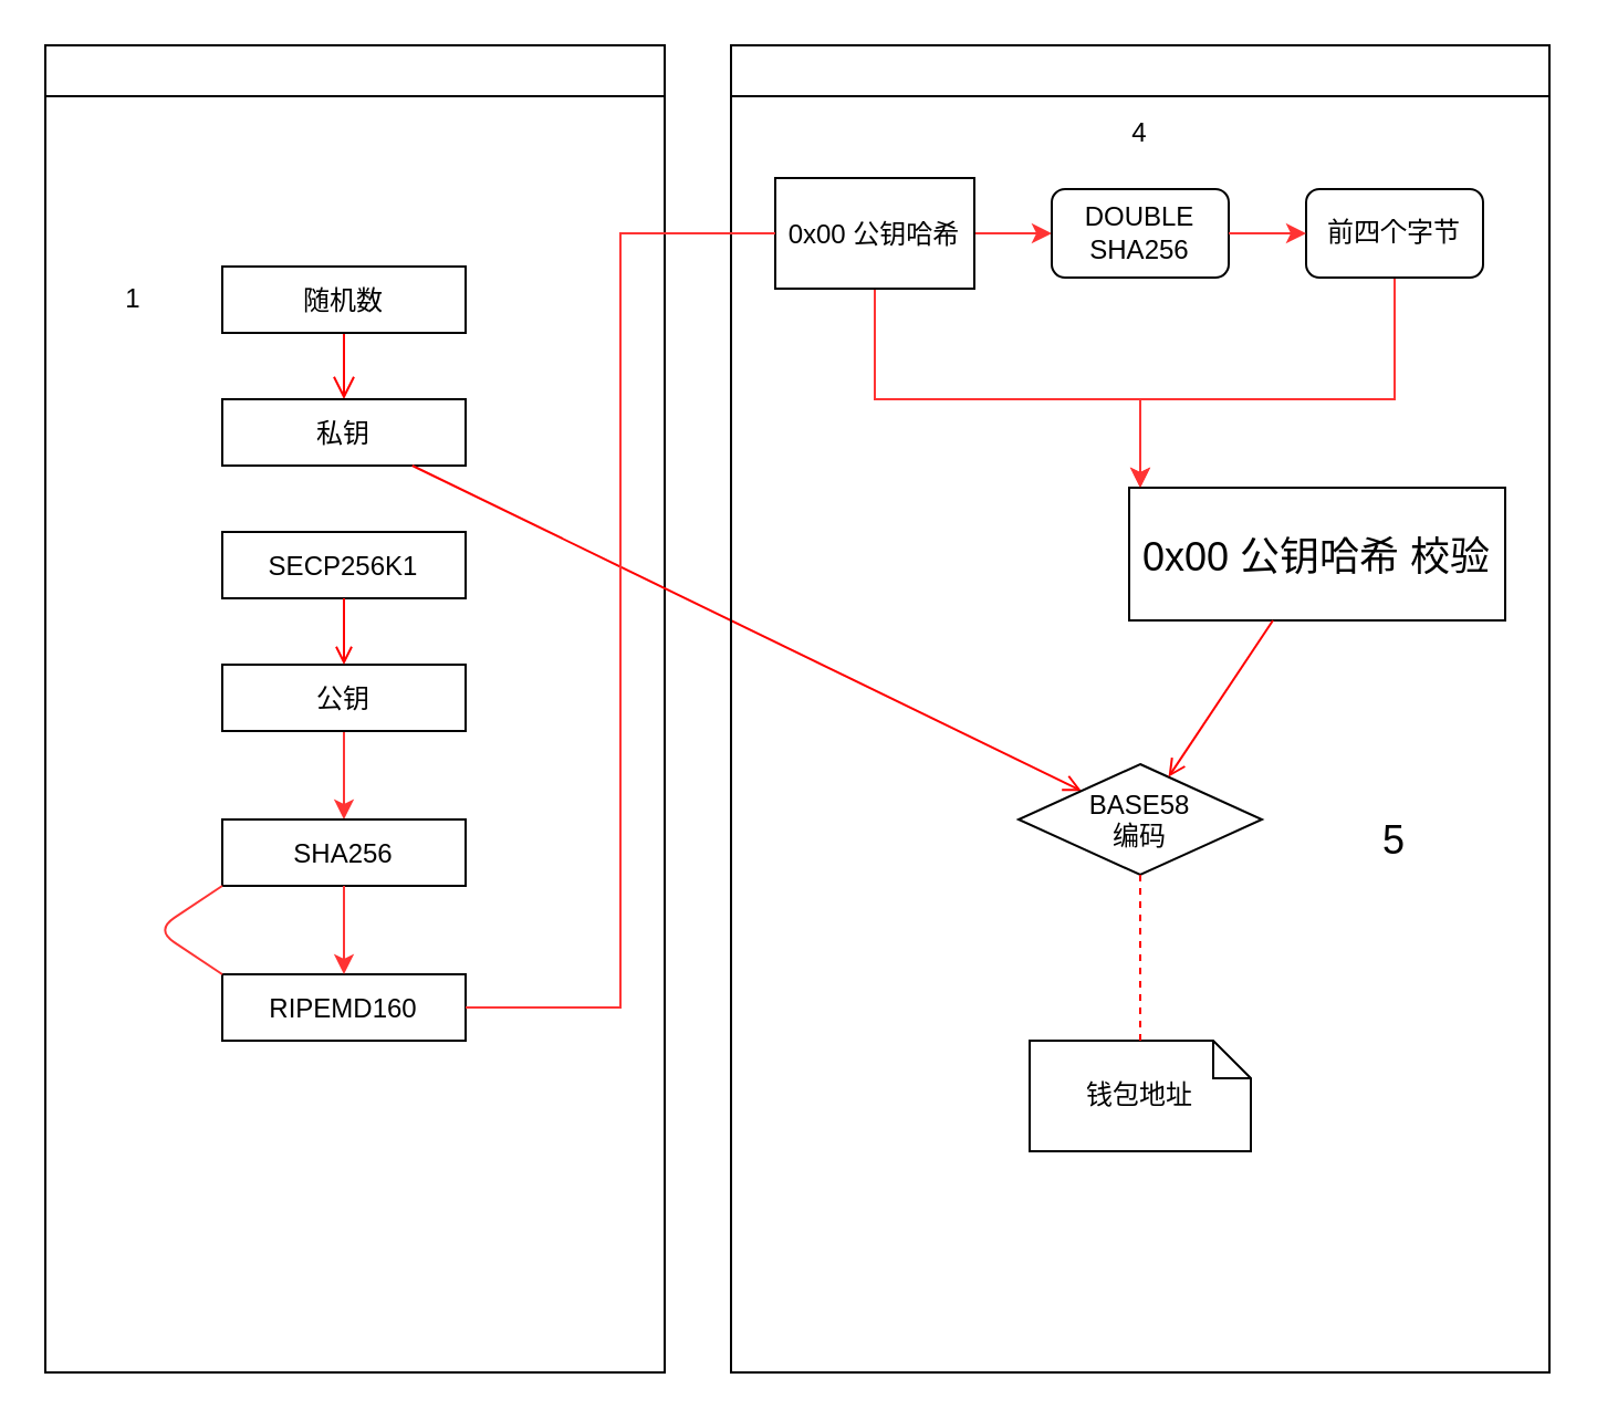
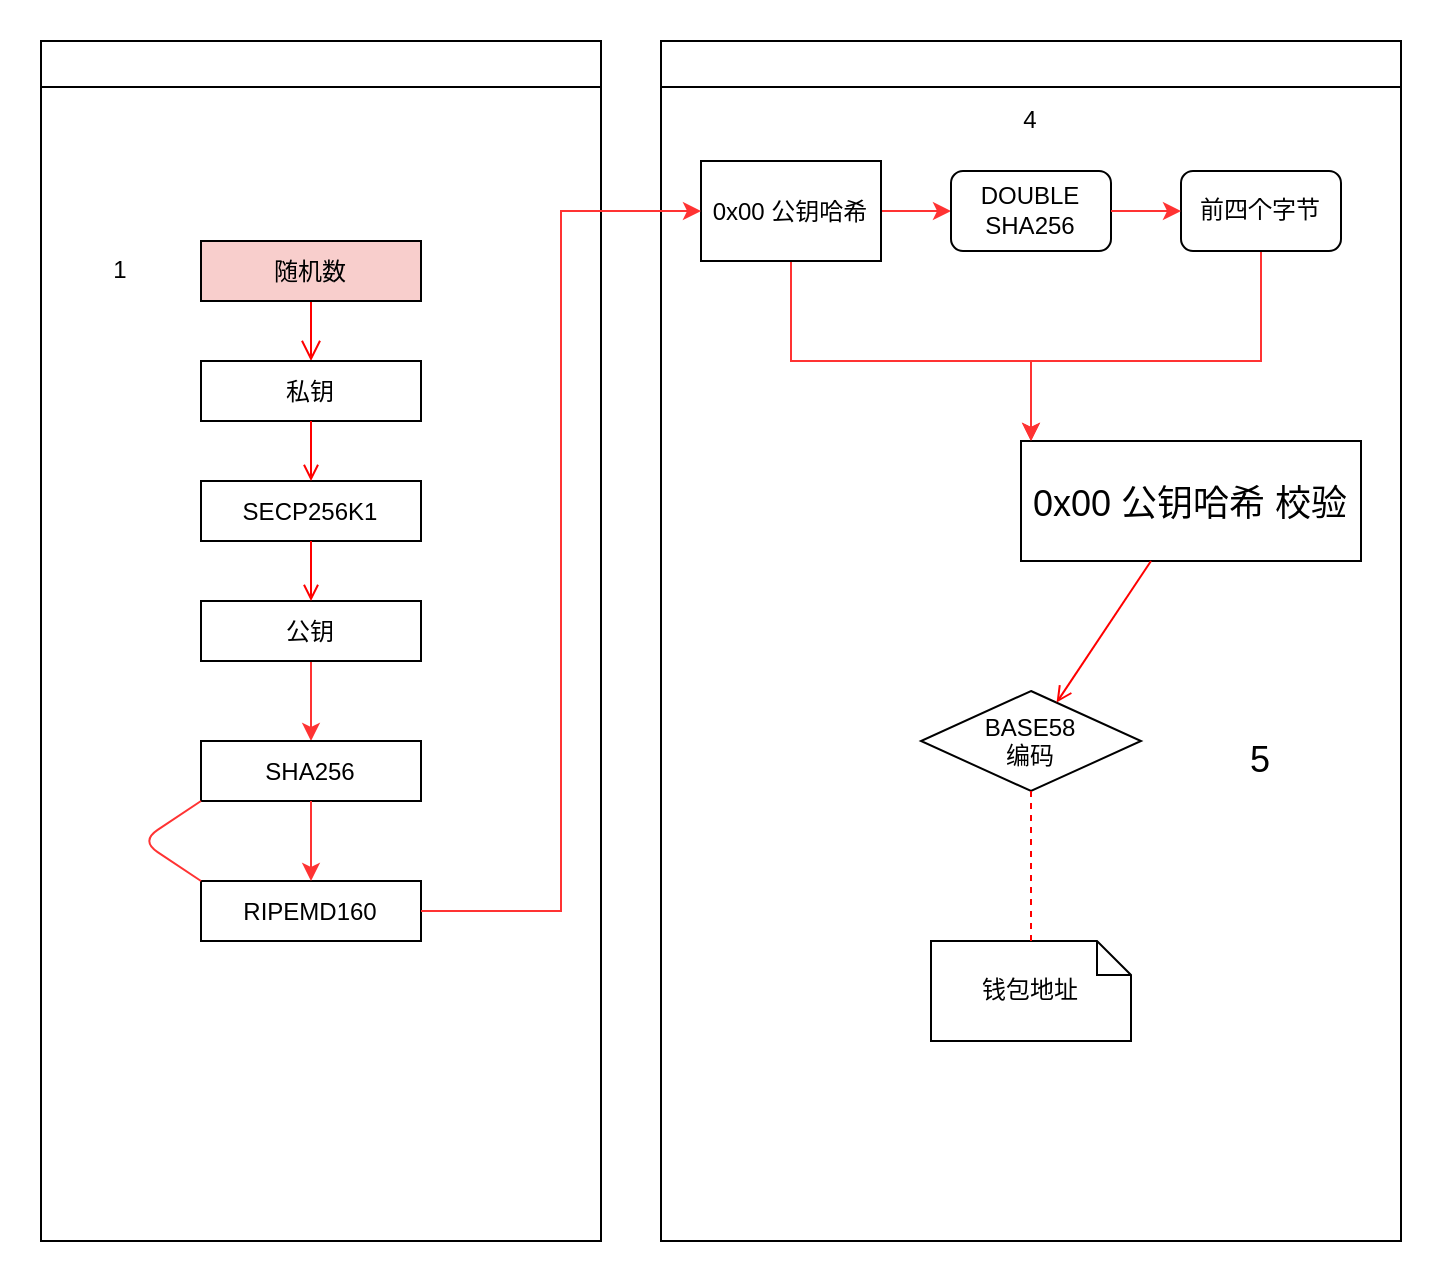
- <mxCell id="31" style="edgeStyle=orthogonalEdgeStyle;rounded=0;orthogonalLoop=1;jettySize=auto;html=1;entryX=0;entryY=0.5;entryDx=0;entryDy=0;strokeColor=#FF3333;endArrow=none;" edge="1" parent="1" source="12" target="18"><mxGeometry relative="1" as="geometry" /></mxCell>
+ <mxCell id="31" style="edgeStyle=orthogonalEdgeStyle;rounded=0;orthogonalLoop=1;jettySize=auto;html=1;entryX=0;entryY=0.5;entryDx=0;entryDy=0;strokeColor=#FF3333;" edge="1" parent="1" source="12" target="18"><mxGeometry relative="1" as="geometry" /></mxCell>
- <mxCell id="10" value="随机数" style="" vertex="1" parent="2"><mxGeometry x="80" y="100" width="110" height="30" as="geometry" /></mxCell>
+ <mxCell id="10" value="随机数" style="fillColor=#f8cecc;" vertex="1" parent="2"><mxGeometry x="80" y="100" width="110" height="30" as="geometry" /></mxCell>
- <mxCell id="6" value="" style="endArrow=open;strokeColor=#FF0000;endFill=1;rounded=0;" parent="2" source="4" target="20" edge="1"><mxGeometry relative="1" as="geometry" /></mxCell>
+ <mxCell id="6" value="" style="endArrow=open;strokeColor=#FF0000;endFill=1;rounded=0" parent="2" source="4" target="5" edge="1"><mxGeometry relative="1" as="geometry" /></mxCell>
